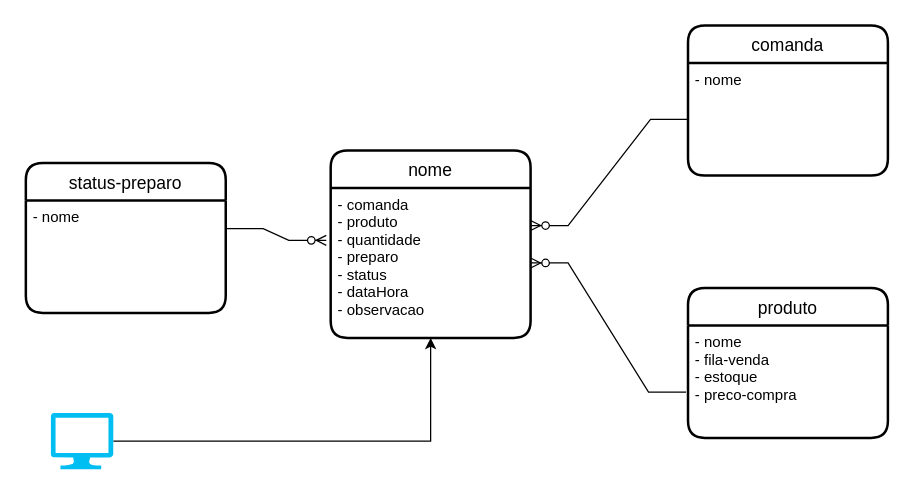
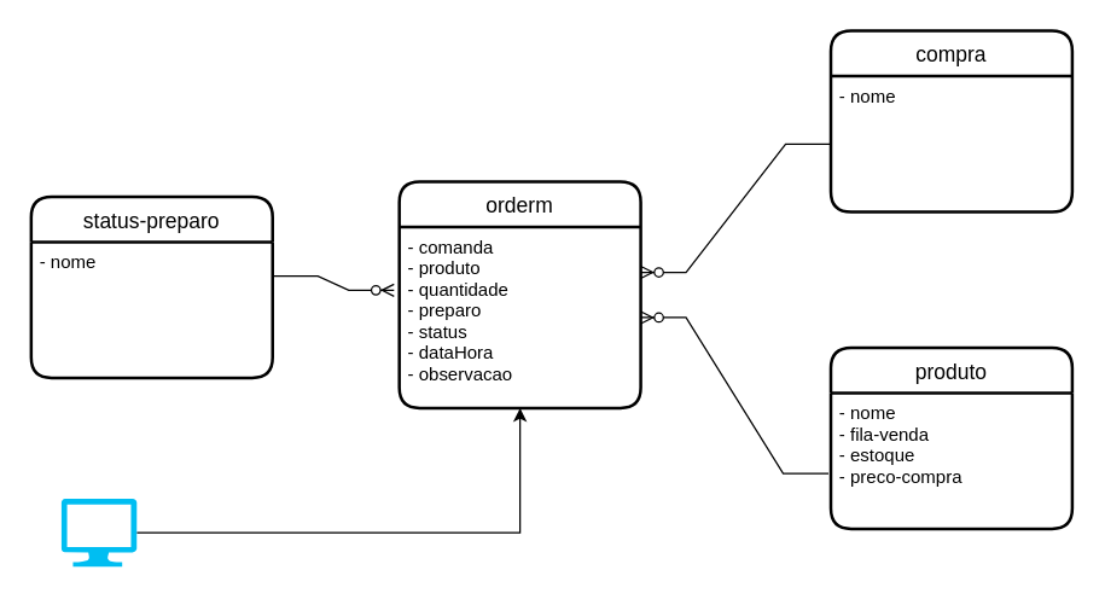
- <mxCell id="2" value="comanda" style="swimlane;childLayout=stackLayout;horizontal=1;startSize=30;horizontalStack=0;rounded=1;fontSize=14;fontStyle=0;strokeWidth=2;resizeParent=0;resizeLast=1;shadow=0;dashed=0;align=center;" vertex="1" parent="1"><mxGeometry x="550" y="20" width="160" height="120" as="geometry" /></mxCell>
+ <mxCell id="2" value="compra" style="swimlane;childLayout=stackLayout;horizontal=1;startSize=30;horizontalStack=0;rounded=1;fontSize=14;fontStyle=0;strokeWidth=2;resizeParent=0;resizeLast=1;shadow=0;dashed=0;align=center;" vertex="1" parent="1"><mxGeometry x="550" y="20" width="160" height="120" as="geometry" /></mxCell>
- <mxCell id="6" value="nome" style="swimlane;childLayout=stackLayout;horizontal=1;startSize=30;horizontalStack=0;rounded=1;fontSize=14;fontStyle=0;strokeWidth=2;resizeParent=0;resizeLast=1;shadow=0;dashed=0;align=center;" vertex="1" parent="1"><mxGeometry x="264" y="120" width="160" height="150" as="geometry" /></mxCell>
+ <mxCell id="6" value="orderm" style="swimlane;childLayout=stackLayout;horizontal=1;startSize=30;horizontalStack=0;rounded=1;fontSize=14;fontStyle=0;strokeWidth=2;resizeParent=0;resizeLast=1;shadow=0;dashed=0;align=center;" vertex="1" parent="1"><mxGeometry x="264" y="120" width="160" height="150" as="geometry" /></mxCell>
